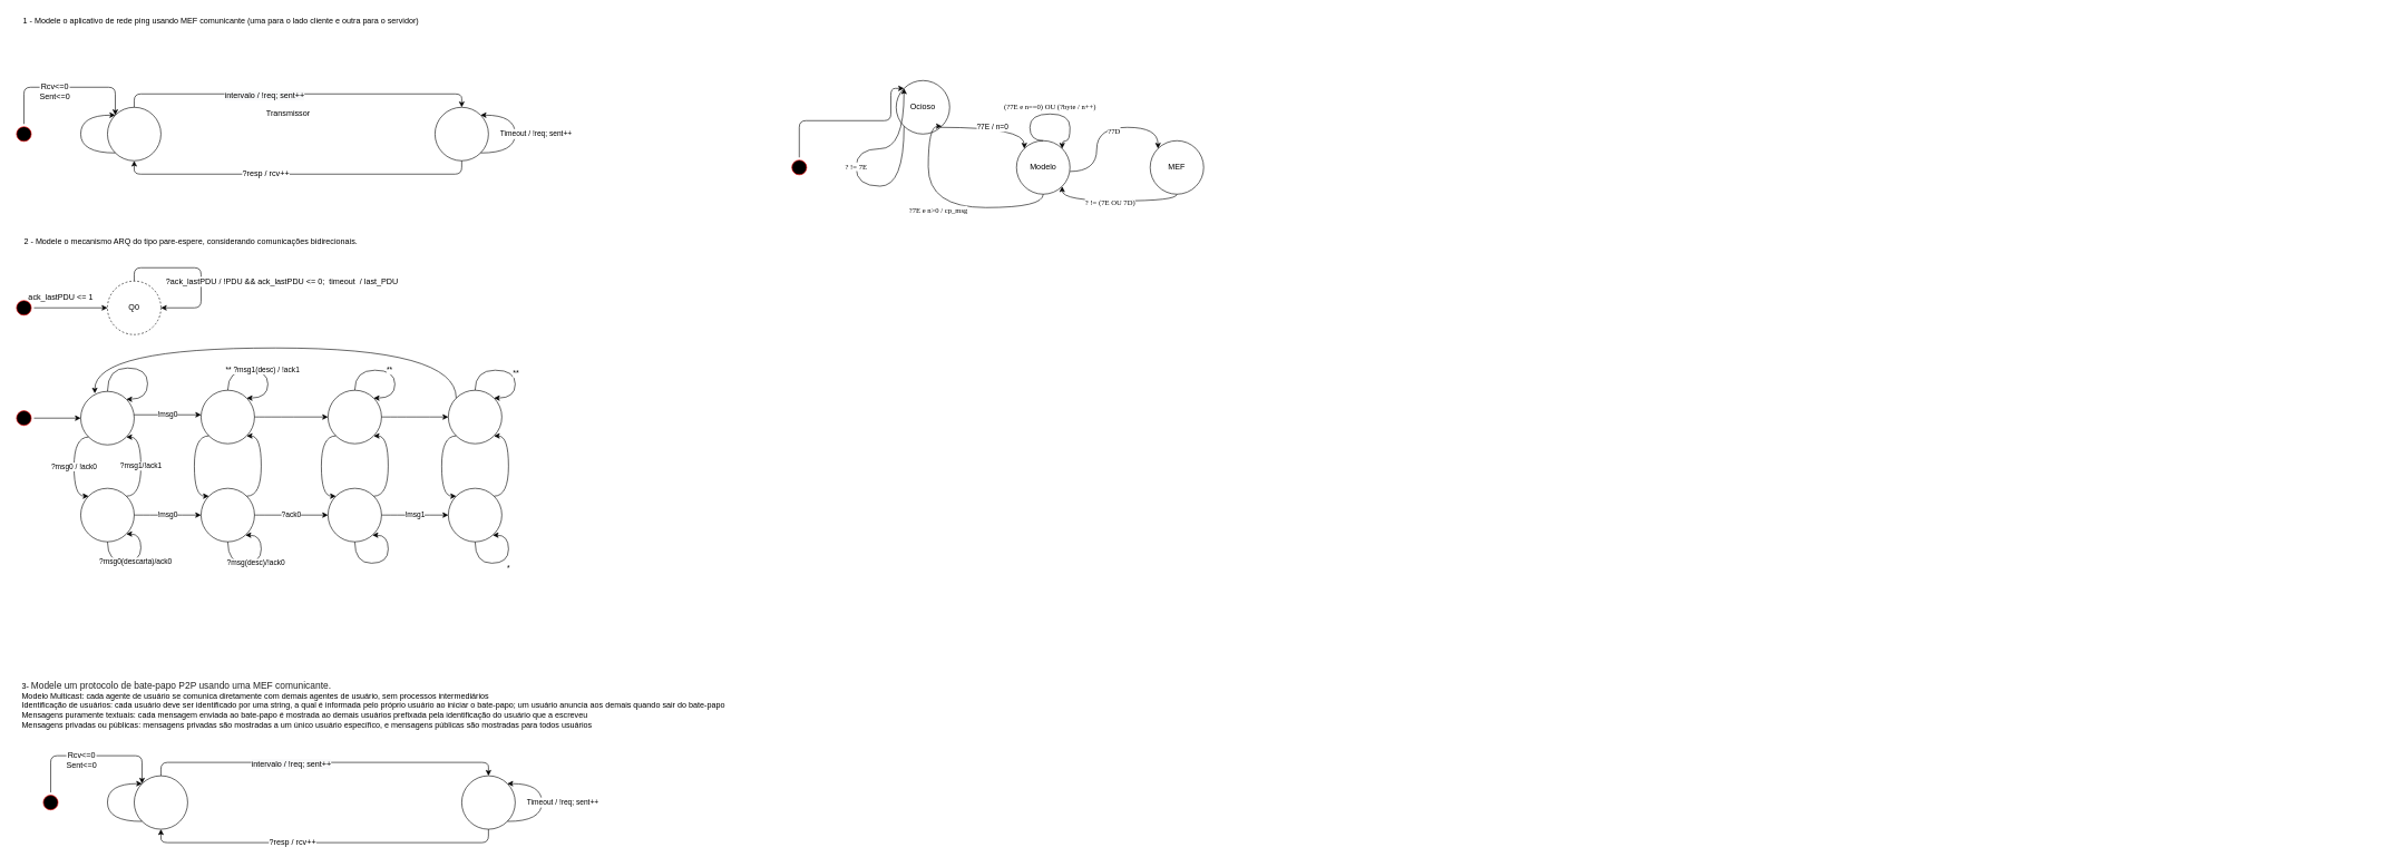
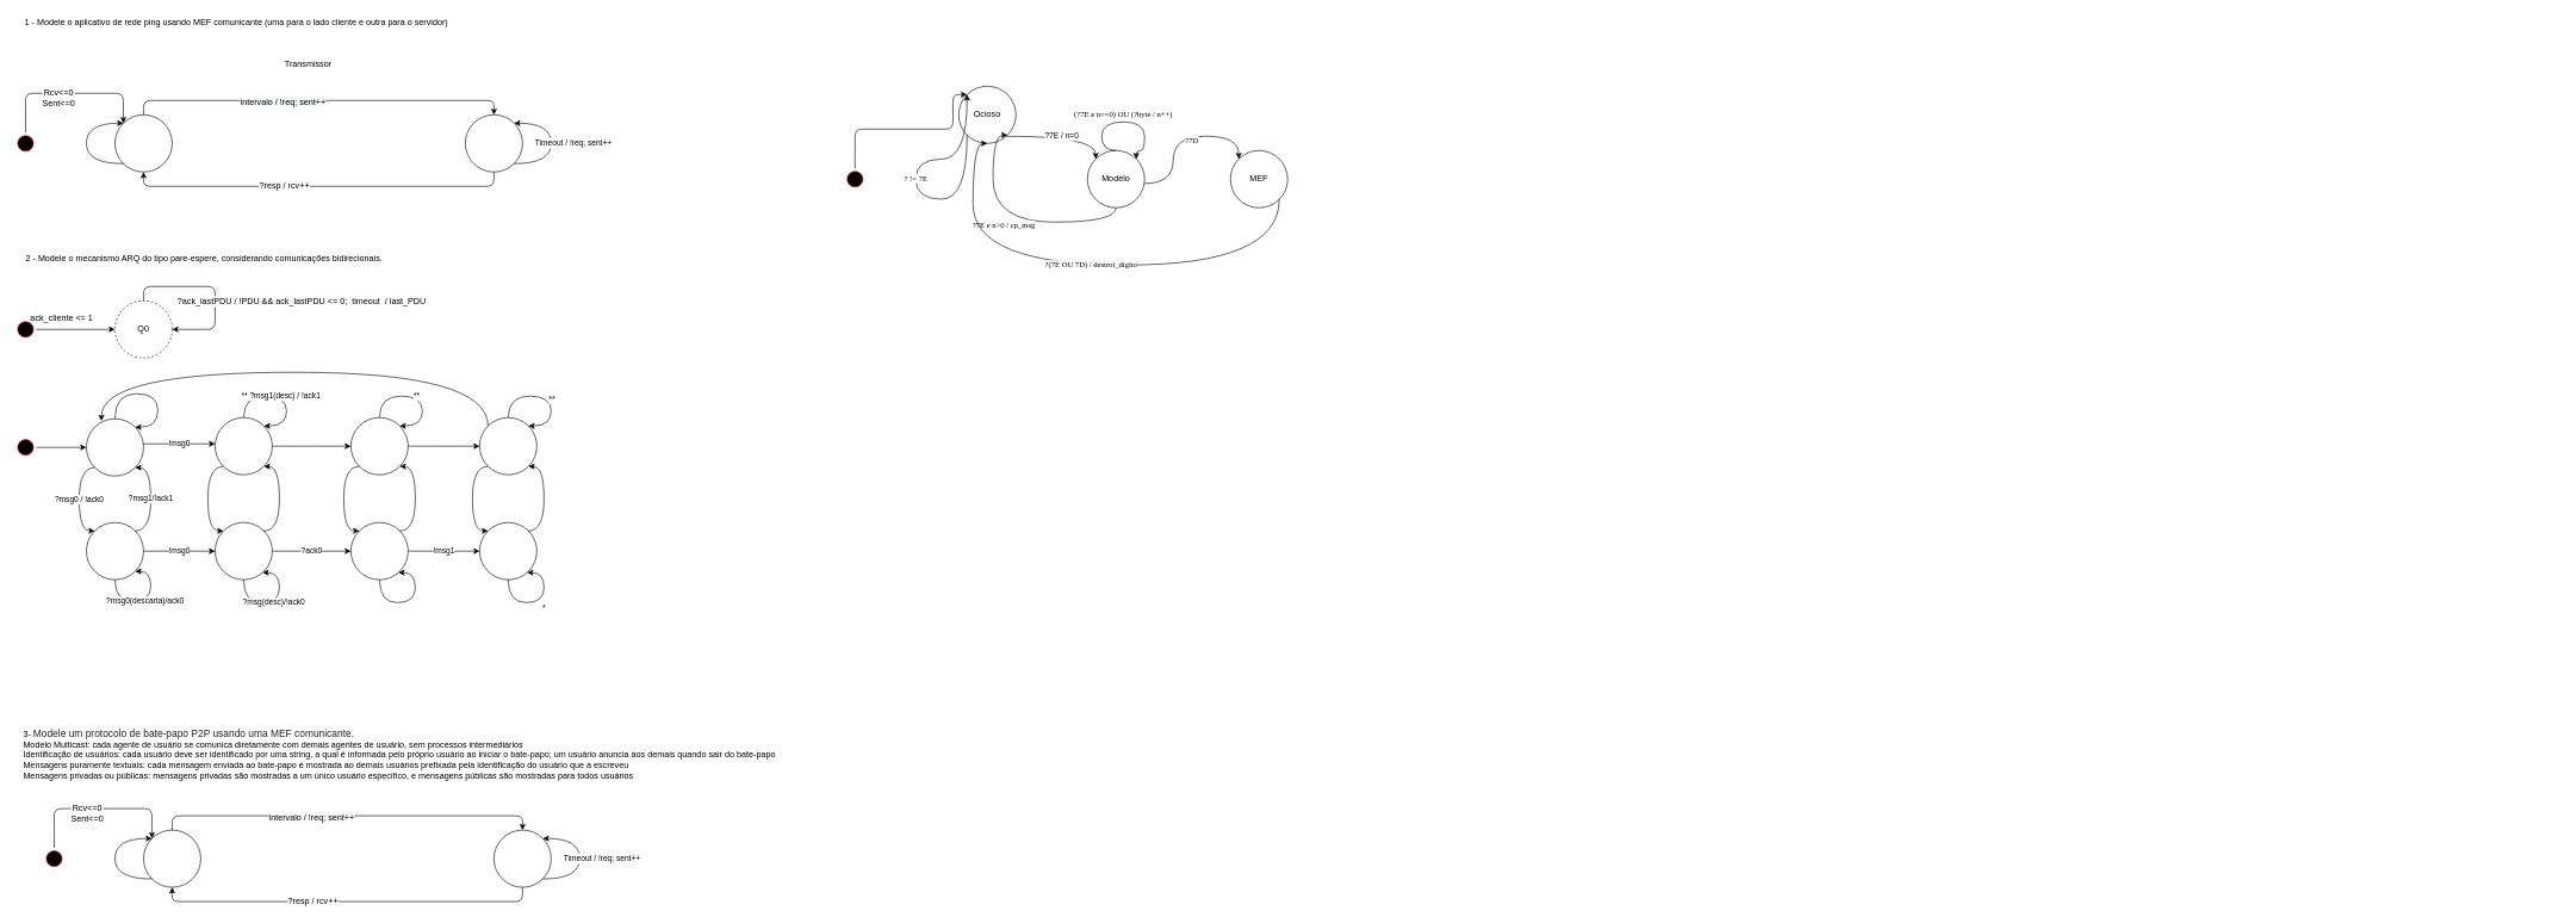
- <mxCell id="2" value="Transmissor" style="text;html=1;align=center;verticalAlign=middle;resizable=0;points=[];autosize=1;" parent="1" vertex="1"><mxGeometry x="390" y="160" width="80" height="20" as="geometry" /></mxCell>
+ <mxCell id="2" value="Transmissor" style="text;html=1;align=center;verticalAlign=middle;resizable=0;points=[];autosize=1;" parent="1" vertex="1"><mxGeometry x="390" y="80" width="80" height="20" as="geometry" /></mxCell>
- <mxCell id="82" style="edgeStyle=orthogonalEdgeStyle;curved=1;rounded=0;orthogonalLoop=1;jettySize=auto;html=1;entryX=1;entryY=1;entryDx=0;entryDy=0;" edge="1" parent="1" source="85" target="81"><mxGeometry relative="1" as="geometry"><Array as="points"><mxPoint x="1760" y="300" /><mxPoint x="1588" y="300" /></Array></mxGeometry></mxCell>
- <mxCell id="83" value="? != (7E OU 7D)" style="edgeLabel;html=1;align=center;verticalAlign=middle;resizable=0;points=[];fontFamily=Verdana;" vertex="1" connectable="0" parent="82"><mxGeometry x="0.092" y="1" relative="1" as="geometry"><mxPoint as="offset" /></mxGeometry></mxCell>
+ <mxCell id="84" value="?(7E OU 7D) / destroi_digito" style="edgeStyle=orthogonalEdgeStyle;curved=1;rounded=0;orthogonalLoop=1;jettySize=auto;html=1;exitX=1;exitY=1;exitDx=0;exitDy=0;entryX=0.5;entryY=1;entryDx=0;entryDy=0;fontFamily=Verdana;" edge="1" parent="1" source="85" target="73"><mxGeometry relative="1" as="geometry"><Array as="points"><mxPoint x="1788" y="370" /><mxPoint x="1360" y="370" /></Array></mxGeometry></mxCell>
- <mxCell id="8" value="ack_lastPDU &amp;lt;= 1" style="text;html=1;" parent="1" vertex="1"><mxGeometry x="40" y="430" width="100" height="30" as="geometry" /></mxCell>
+ <mxCell id="8" value="ack_cliente &amp;lt;= 1" style="text;html=1;" parent="1" vertex="1"><mxGeometry x="40" y="430" width="100" height="30" as="geometry" /></mxCell>
